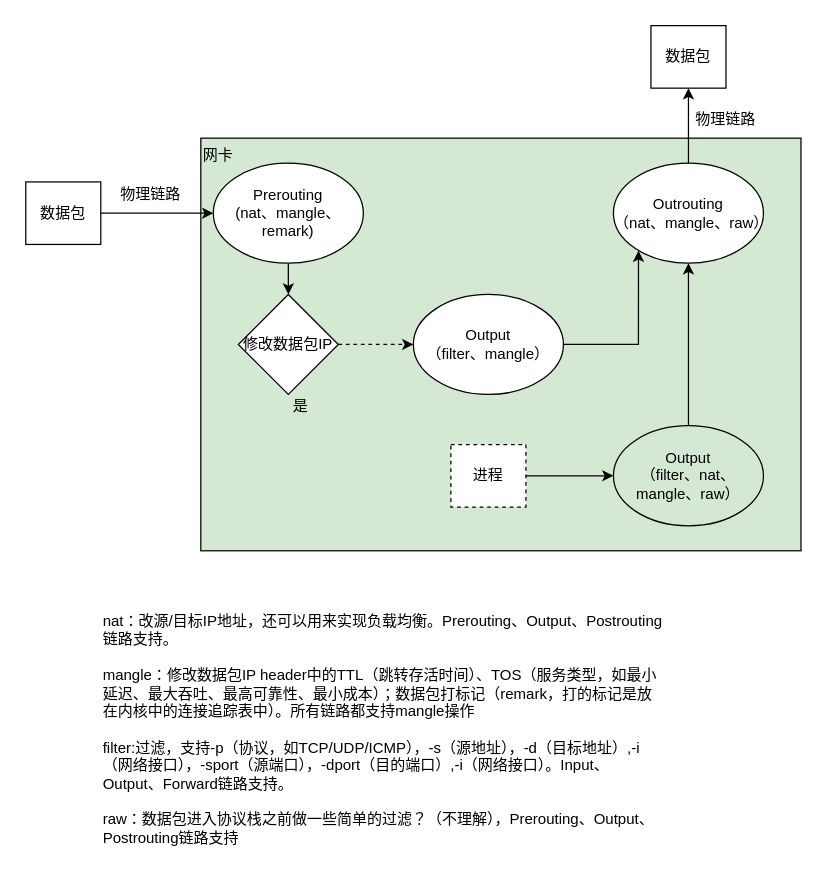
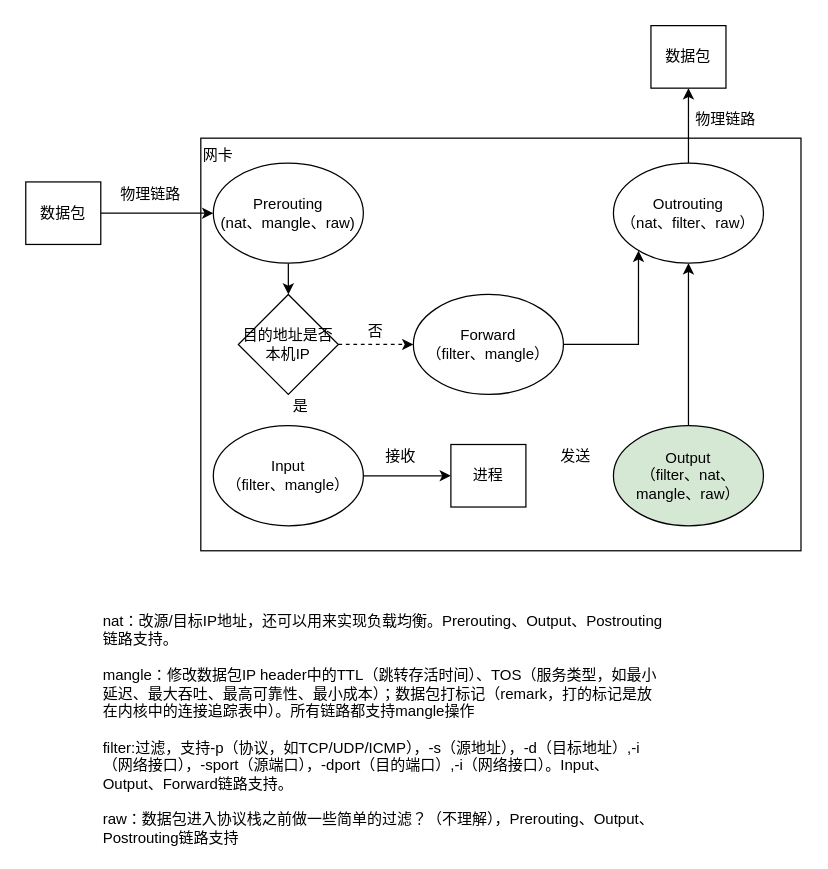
- <mxCell id="2" value="网卡" style="rounded=0;whiteSpace=wrap;html=1;align=left;verticalAlign=top;fillColor=#d5e8d4;" vertex="1" parent="1"><mxGeometry x="160" y="110" width="480" height="330" as="geometry" /></mxCell>
+ <mxCell id="2" value="网卡" style="rounded=0;whiteSpace=wrap;html=1;align=left;verticalAlign=top;" vertex="1" parent="1"><mxGeometry x="160" y="110" width="480" height="330" as="geometry" /></mxCell>
- <mxCell id="6" value="Prerouting&lt;br&gt;(nat、mangle、remark)" style="ellipse;whiteSpace=wrap;html=1;" vertex="1" parent="1"><mxGeometry x="170" y="130" width="120" height="80" as="geometry" /></mxCell>
+ <mxCell id="6" value="Prerouting&lt;br&gt;(nat、mangle、raw)" style="ellipse;whiteSpace=wrap;html=1;" vertex="1" parent="1"><mxGeometry x="170" y="130" width="120" height="80" as="geometry" /></mxCell>
- <mxCell id="17" value="Outrouting&lt;br&gt;（nat、mangle、raw）" style="ellipse;whiteSpace=wrap;html=1;" vertex="1" parent="1"><mxGeometry x="490" y="130" width="120" height="80" as="geometry" /></mxCell>
+ <mxCell id="17" value="Outrouting&lt;br&gt;（nat、filter、raw）" style="ellipse;whiteSpace=wrap;html=1;" vertex="1" parent="1"><mxGeometry x="490" y="130" width="120" height="80" as="geometry" /></mxCell>
+ <mxCell id="20" value="否" style="text;strokeColor=none;align=center;fillColor=none;html=1;verticalAlign=middle;whiteSpace=wrap;rounded=0;" vertex="1" parent="1"><mxGeometry x="270" y="250" width="60" height="30" as="geometry" /></mxCell>
- <mxCell id="8" value="修改数据包IP" style="rhombus;whiteSpace=wrap;html=1;" vertex="1" parent="1"><mxGeometry x="190" y="235" width="80" height="80" as="geometry" /></mxCell>
+ <mxCell id="8" value="目的地址是否本机IP" style="rhombus;whiteSpace=wrap;html=1;" vertex="1" parent="1"><mxGeometry x="190" y="235" width="80" height="80" as="geometry" /></mxCell>
- <mxCell id="19" value="Output&lt;br&gt;（filter、mangle）" style="ellipse;whiteSpace=wrap;html=1;" vertex="1" parent="1"><mxGeometry x="330" y="235" width="120" height="80" as="geometry" /></mxCell>
+ <mxCell id="19" value="Forward&lt;br&gt;（filter、mangle）" style="ellipse;whiteSpace=wrap;html=1;" vertex="1" parent="1"><mxGeometry x="330" y="235" width="120" height="80" as="geometry" /></mxCell>
+ <mxCell id="24" value="接收" style="text;strokeColor=none;align=center;fillColor=none;html=1;verticalAlign=middle;whiteSpace=wrap;rounded=0;" vertex="1" parent="1"><mxGeometry x="290" y="350" width="60" height="30" as="geometry" /></mxCell>
+ <mxCell id="25" value="发送" style="text;strokeColor=none;align=center;fillColor=none;html=1;verticalAlign=middle;whiteSpace=wrap;rounded=0;" vertex="1" parent="1"><mxGeometry x="430" y="350" width="60" height="30" as="geometry" /></mxCell>
+ <mxCell id="10" value="Input&lt;br&gt;（filter、mangle）" style="ellipse;whiteSpace=wrap;html=1;" vertex="1" parent="1"><mxGeometry x="170" y="340" width="120" height="80" as="geometry" /></mxCell>
+ <mxCell id="9" value="" style="edgeStyle=orthogonalEdgeStyle;rounded=0;orthogonalLoop=1;jettySize=auto;html=1;" edge="1" parent="1" source="10" target="13"><mxGeometry relative="1" as="geometry" /></mxCell>
- <mxCell id="13" value="进程" style="rounded=0;whiteSpace=wrap;html=1;dashed=1;" vertex="1" parent="1"><mxGeometry x="360" y="355" width="60" height="50" as="geometry" /></mxCell>
+ <mxCell id="13" value="进程" style="rounded=0;whiteSpace=wrap;html=1;" vertex="1" parent="1"><mxGeometry x="360" y="355" width="60" height="50" as="geometry" /></mxCell>
- <mxCell id="12" value="" style="edgeStyle=orthogonalEdgeStyle;rounded=0;orthogonalLoop=1;jettySize=auto;html=1;" edge="1" parent="1" source="13" target="15"><mxGeometry relative="1" as="geometry" /></mxCell>
